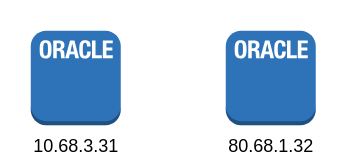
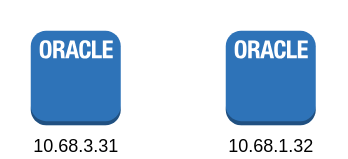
- <mxCell id="3" value="80.68.1.32" style="outlineConnect=0;dashed=0;verticalLabelPosition=bottom;verticalAlign=top;align=center;html=1;shape=mxgraph.aws3.oracle_db_instance_2;fillColor=#2E73B8;gradientColor=none;" vertex="1" parent="1"><mxGeometry x="150" y="20" width="60" height="63" as="geometry" /></mxCell>
+ <mxCell id="3" value="10.68.1.32" style="outlineConnect=0;dashed=0;verticalLabelPosition=bottom;verticalAlign=top;align=center;html=1;shape=mxgraph.aws3.oracle_db_instance_2;fillColor=#2E73B8;gradientColor=none;" vertex="1" parent="1"><mxGeometry x="150" y="20" width="60" height="63" as="geometry" /></mxCell>
